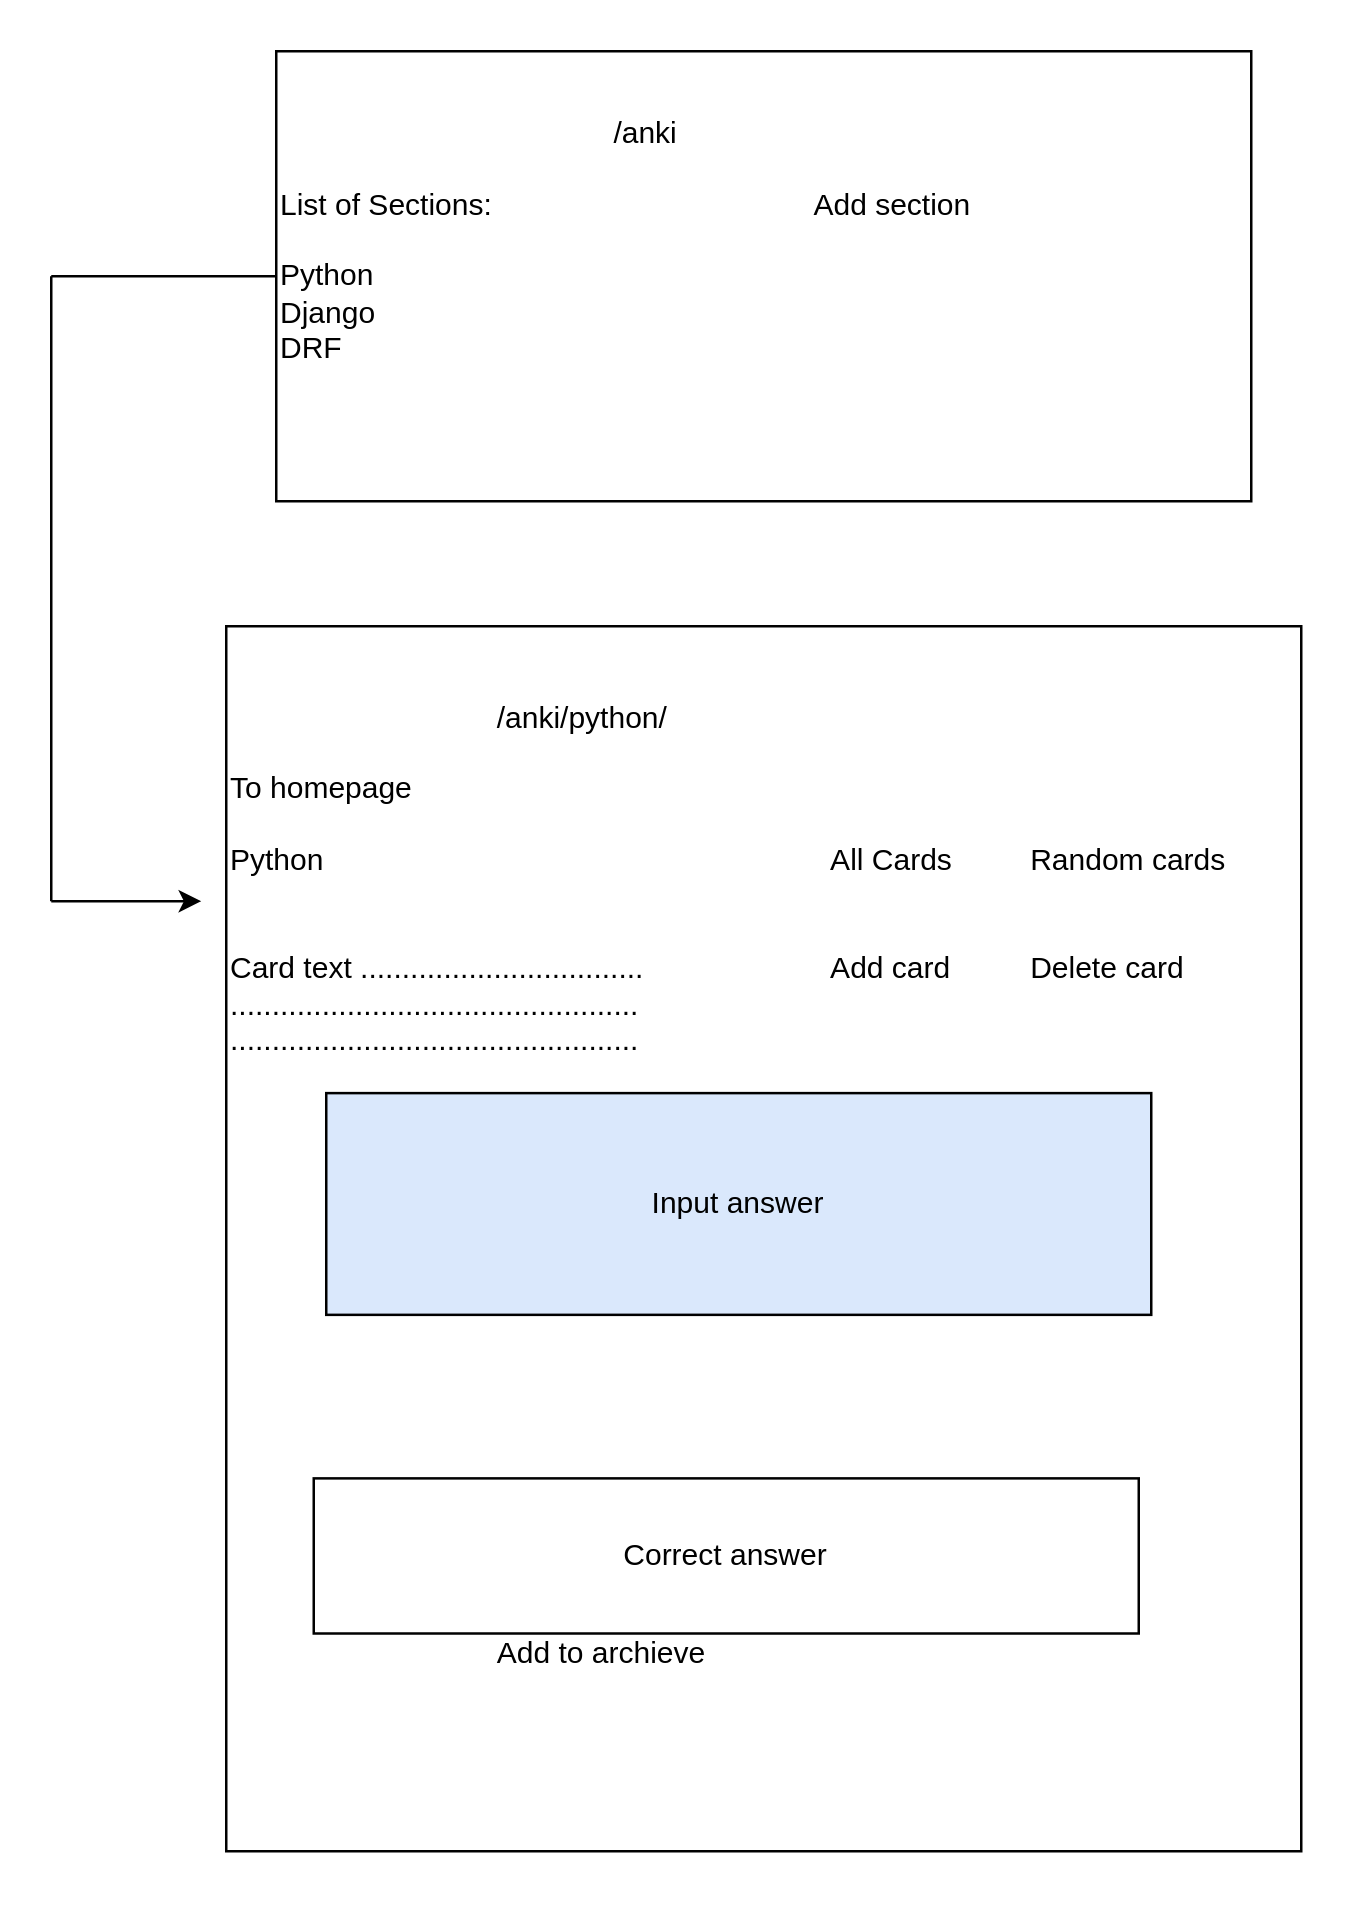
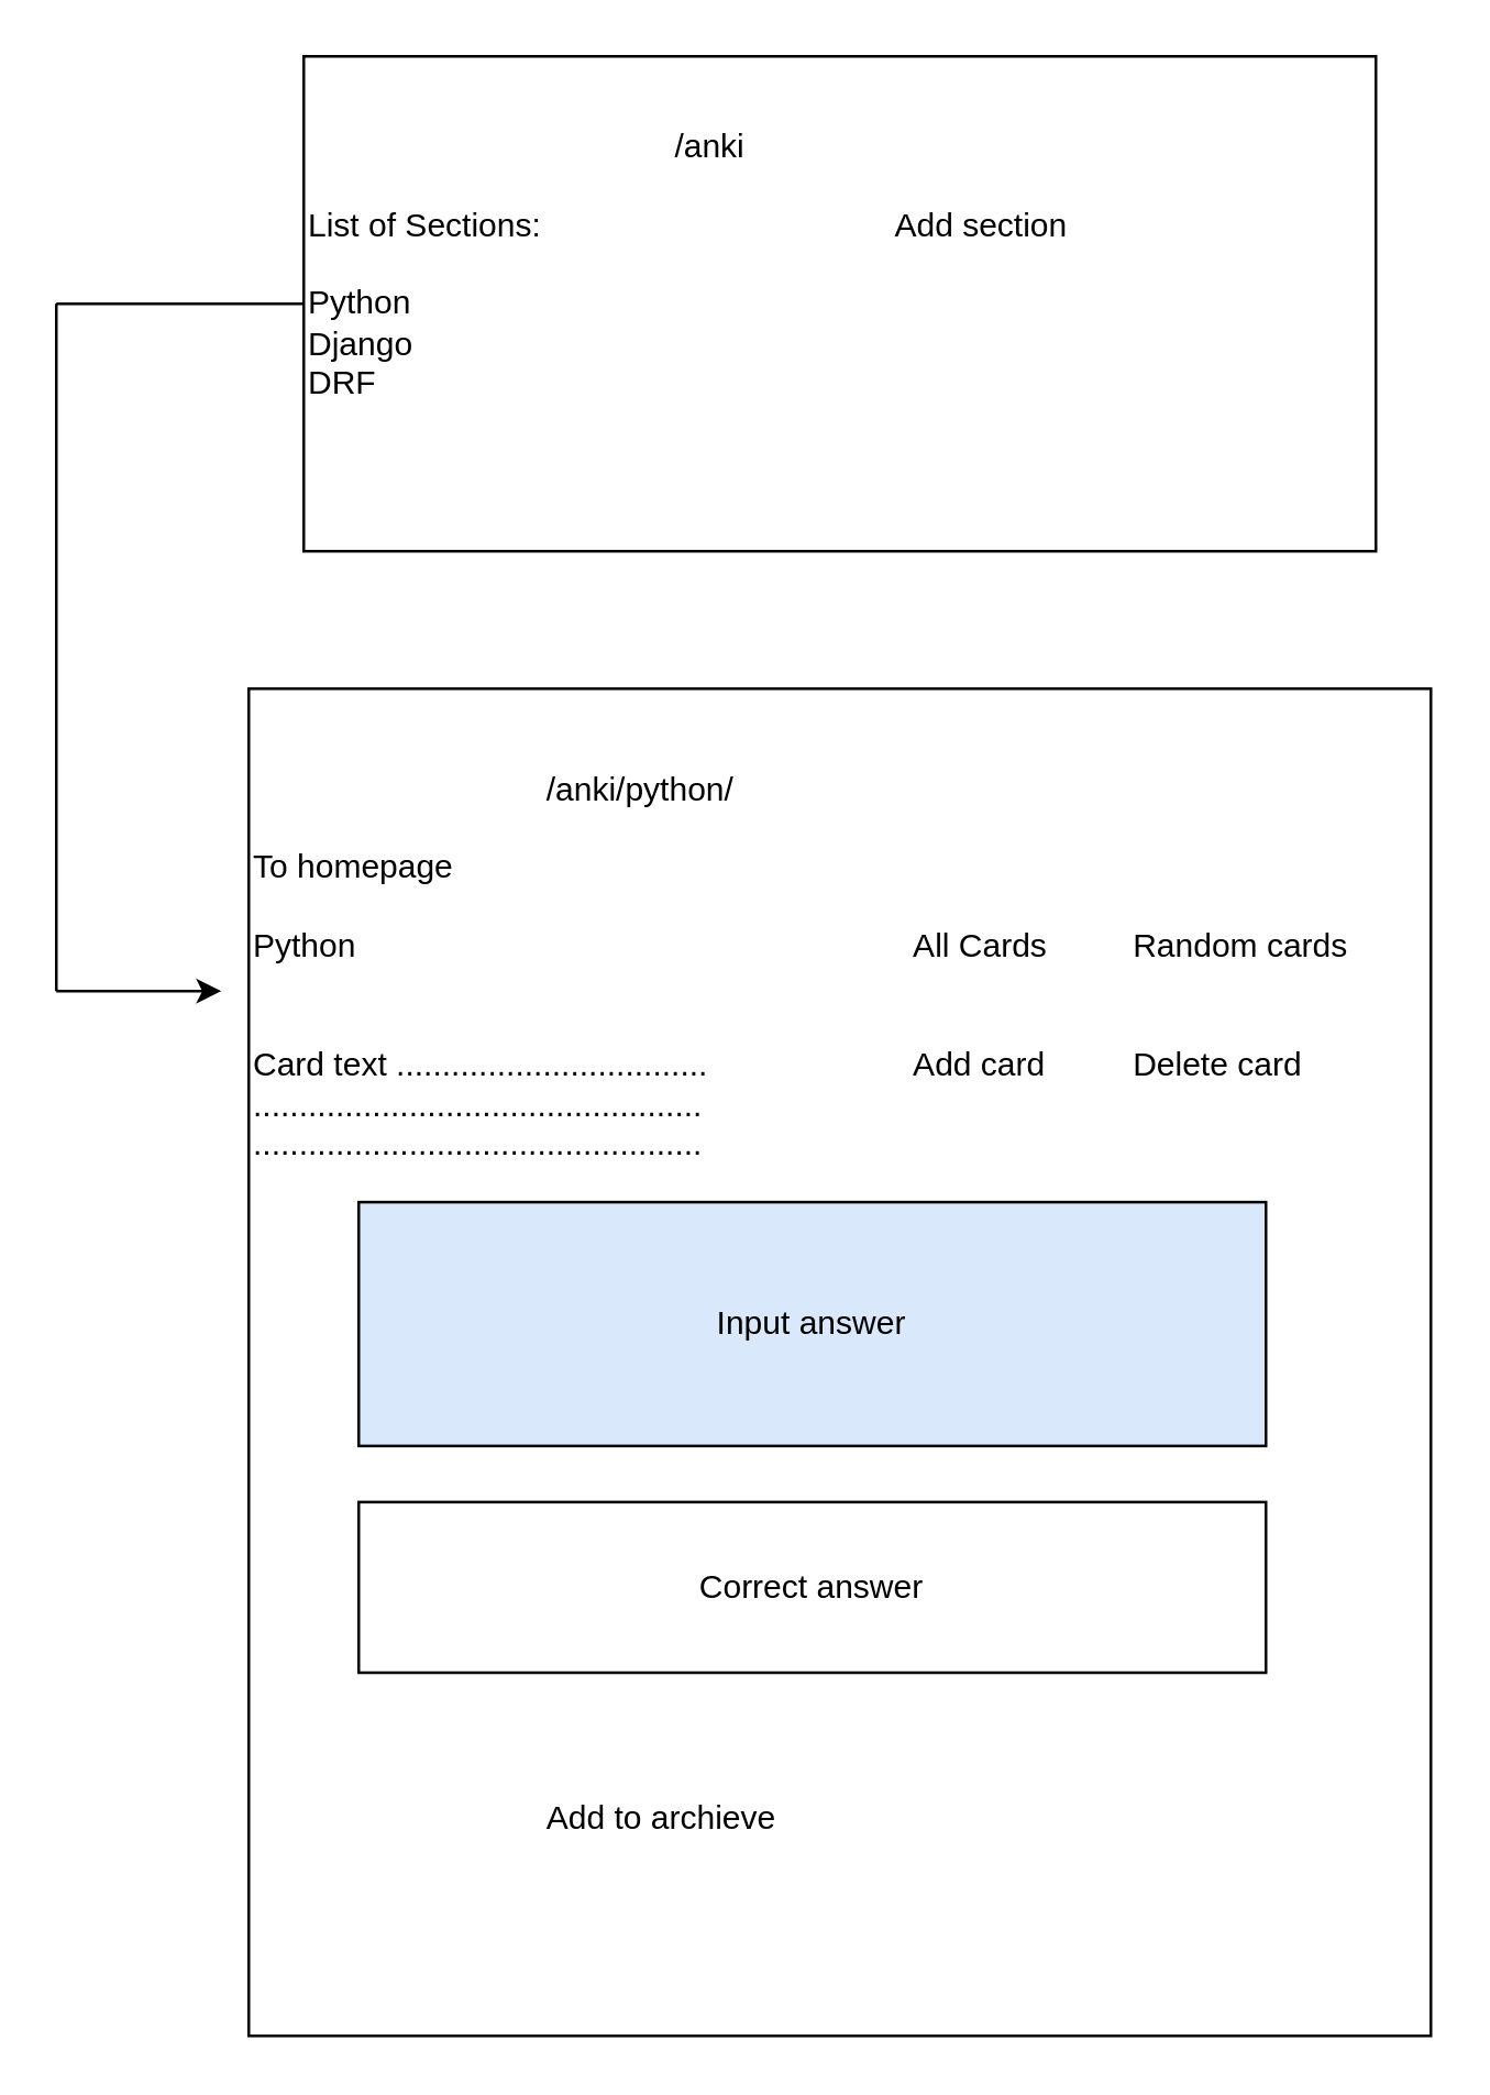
- <mxCell id="9" value="Correct answer" style="rounded=0;whiteSpace=wrap;html=1;" vertex="1" parent="6"><mxGeometry x="35" y="340.849" width="330" height="62.054" as="geometry" /></mxCell>
+ <mxCell id="9" value="Correct answer" style="rounded=0;whiteSpace=wrap;html=1;" vertex="1" parent="6"><mxGeometry x="40" y="295.849" width="330" height="62.054" as="geometry" /></mxCell>
